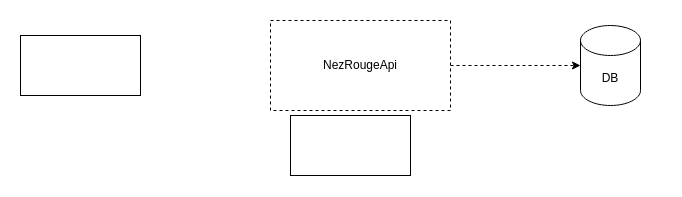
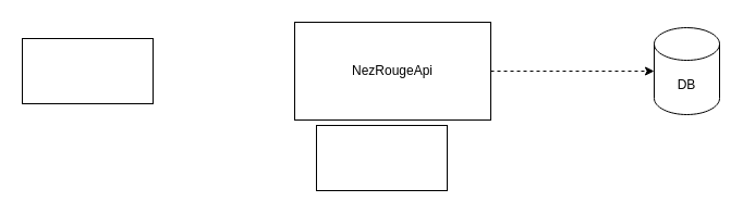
- <mxCell id="3" value="NezRougeApi" style="rounded=0;whiteSpace=wrap;html=1;dashed=1;" vertex="1" parent="1"><mxGeometry x="270" y="20" width="180" height="90" as="geometry" /></mxCell>
+ <mxCell id="3" value="NezRougeApi" style="rounded=0;whiteSpace=wrap;html=1;" vertex="1" parent="1"><mxGeometry x="270" y="20" width="180" height="90" as="geometry" /></mxCell>
- <mxCell id="5" value="DB" style="shape=cylinder3;whiteSpace=wrap;html=1;boundedLbl=1;backgroundOutline=1;size=15;" vertex="1" parent="1"><mxGeometry x="580" y="25" width="60" height="80" as="geometry" /></mxCell>
+ <mxCell id="5" value="DB" style="shape=cylinder3;whiteSpace=wrap;html=1;boundedLbl=1;backgroundOutline=1;size=15;" vertex="1" parent="1"><mxGeometry x="600" y="25" width="60" height="80" as="geometry" /></mxCell>
